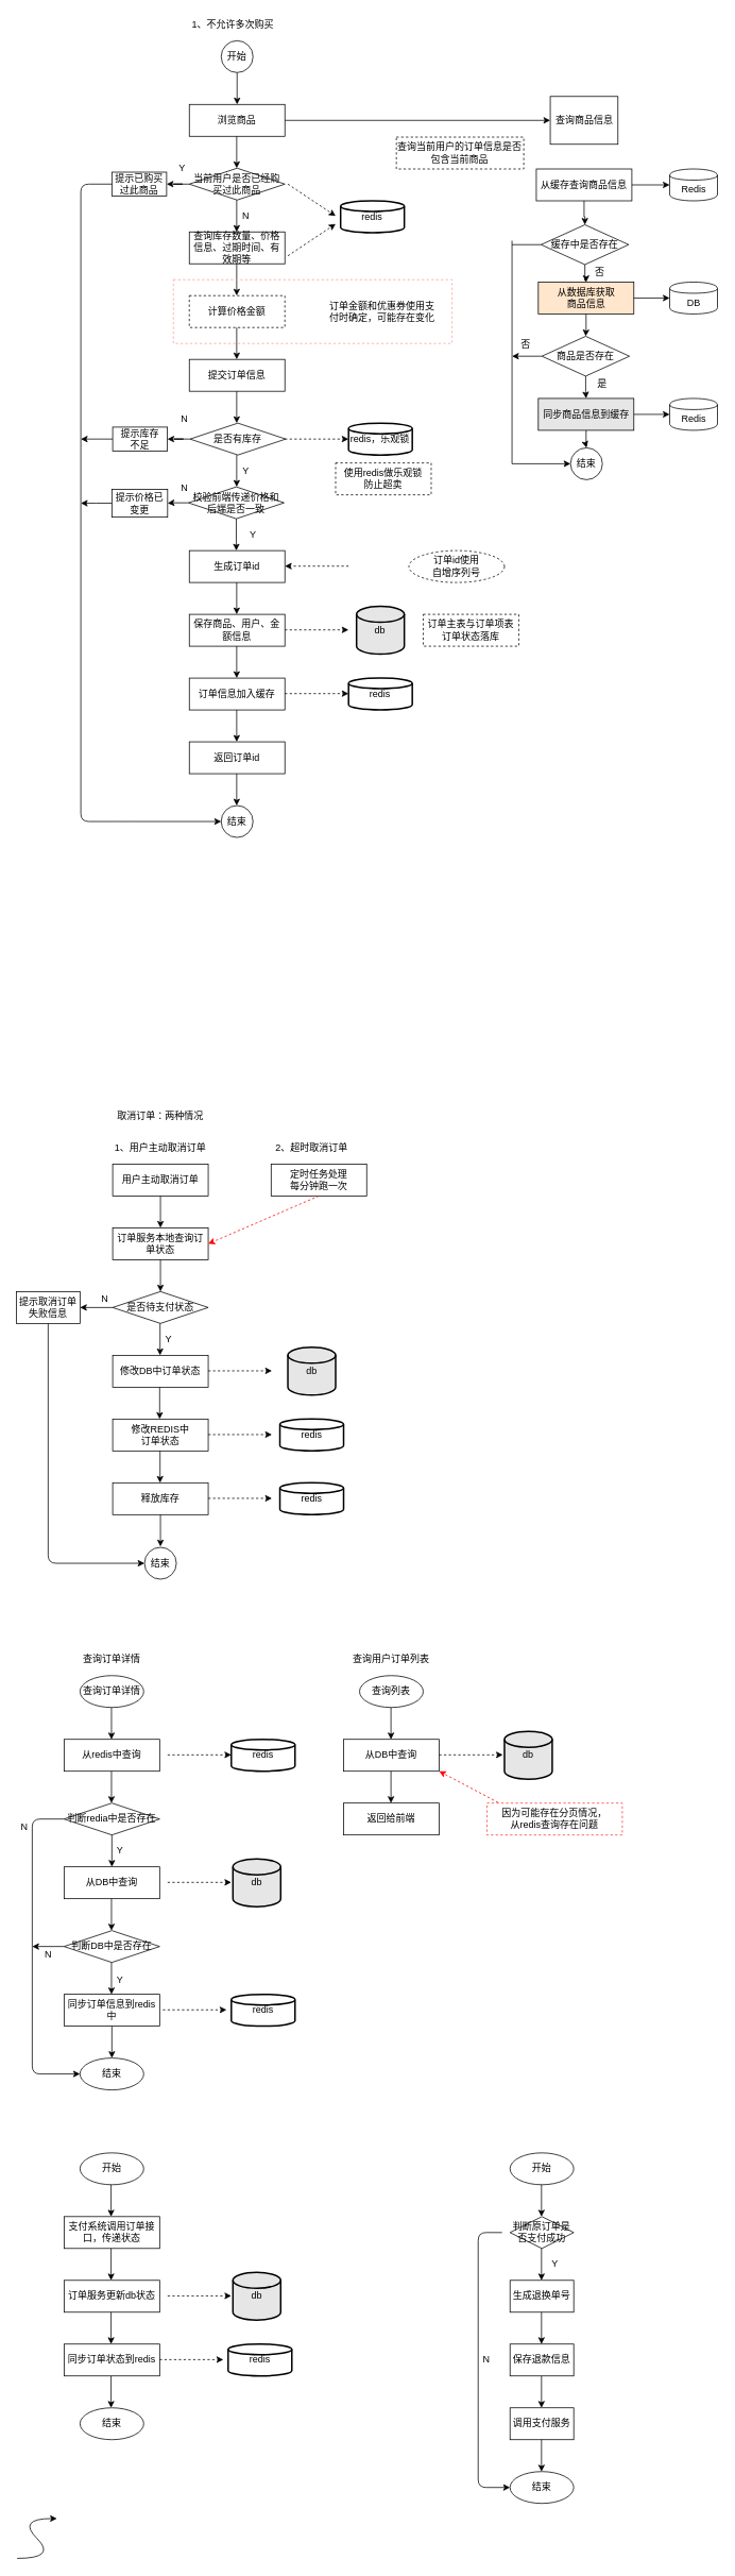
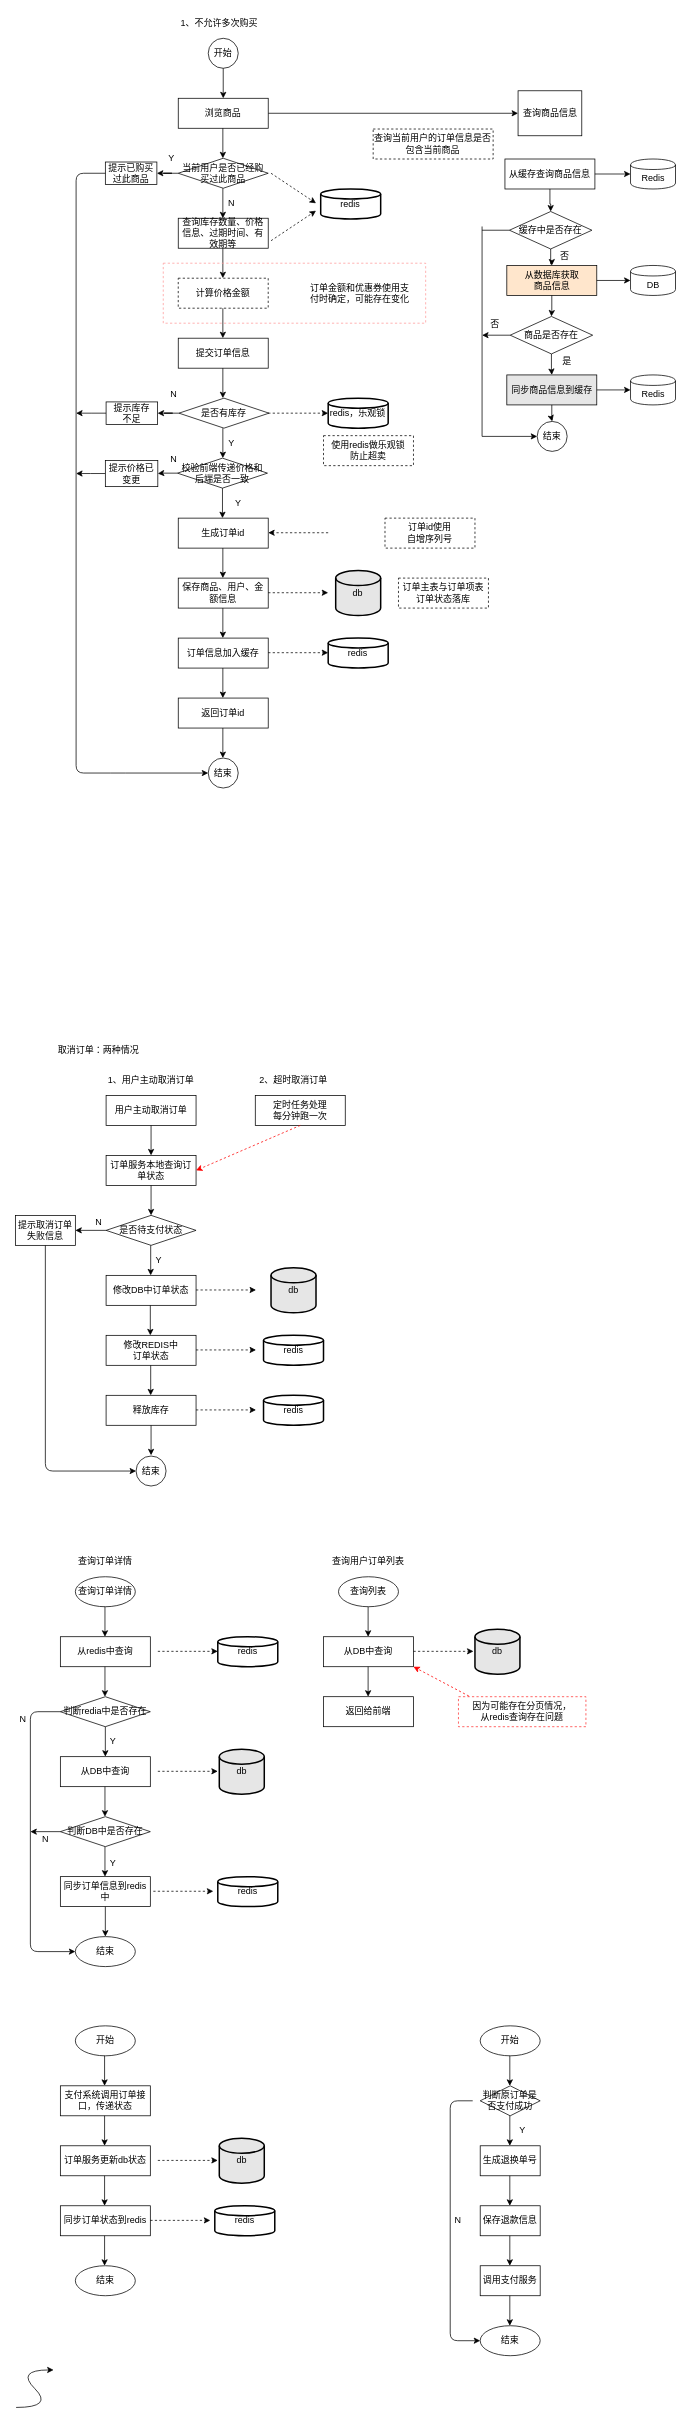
- <mxCell id="36" value="使用redis做乐观锁&lt;br&gt;防止超卖" style="rounded=0;whiteSpace=wrap;html=1;fillColor=none;dashed=1;" parent="1" vertex="1"><mxGeometry x="421" y="580" width="120" height="40" as="geometry" /></mxCell>
+ <mxCell id="36" value="使用redis做乐观锁&lt;br&gt;防止超卖" style="rounded=0;whiteSpace=wrap;html=1;fillColor=none;dashed=1;" parent="1" vertex="1"><mxGeometry x="431" y="580" width="120" height="40" as="geometry" /></mxCell>
- <mxCell id="37" value="订单id使用&lt;br&gt;自增序列号" style="ellipse;whiteSpace=wrap;html=1;fillColor=none;dashed=1;" parent="1" vertex="1"><mxGeometry x="513" y="690" width="120" height="40" as="geometry" /></mxCell>
+ <mxCell id="37" value="订单id使用&lt;br&gt;自增序列号" style="rounded=0;whiteSpace=wrap;html=1;fillColor=none;dashed=1;" parent="1" vertex="1"><mxGeometry x="513" y="690" width="120" height="40" as="geometry" /></mxCell>
- <mxCell id="42" value="取消订单：两种情况" style="text;html=1;strokeColor=none;fillColor=none;align=center;verticalAlign=middle;whiteSpace=wrap;rounded=0;dashed=1;" parent="1" vertex="1"><mxGeometry x="141" y="1390" width="120" height="20" as="geometry" /></mxCell>
+ <mxCell id="42" value="取消订单：两种情况" style="text;html=1;strokeColor=none;fillColor=none;align=center;verticalAlign=middle;whiteSpace=wrap;rounded=0;dashed=1;" parent="1" vertex="1"><mxGeometry x="71" y="1390" width="120" height="20" as="geometry" /></mxCell>
